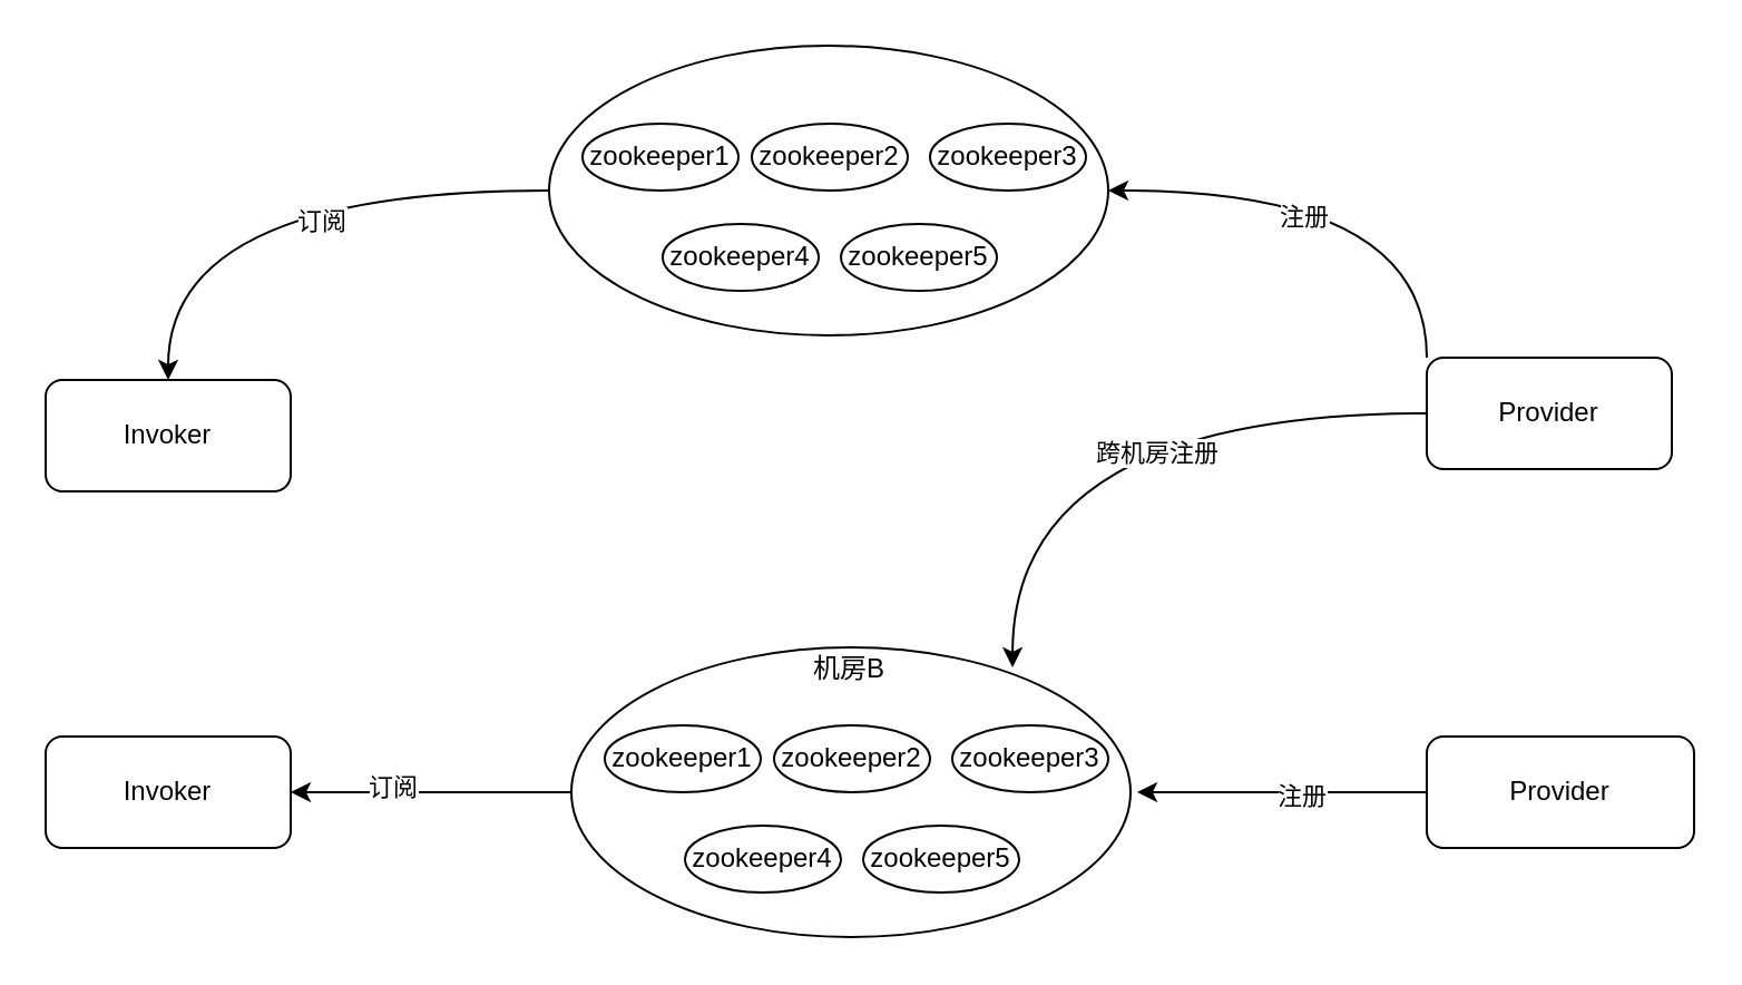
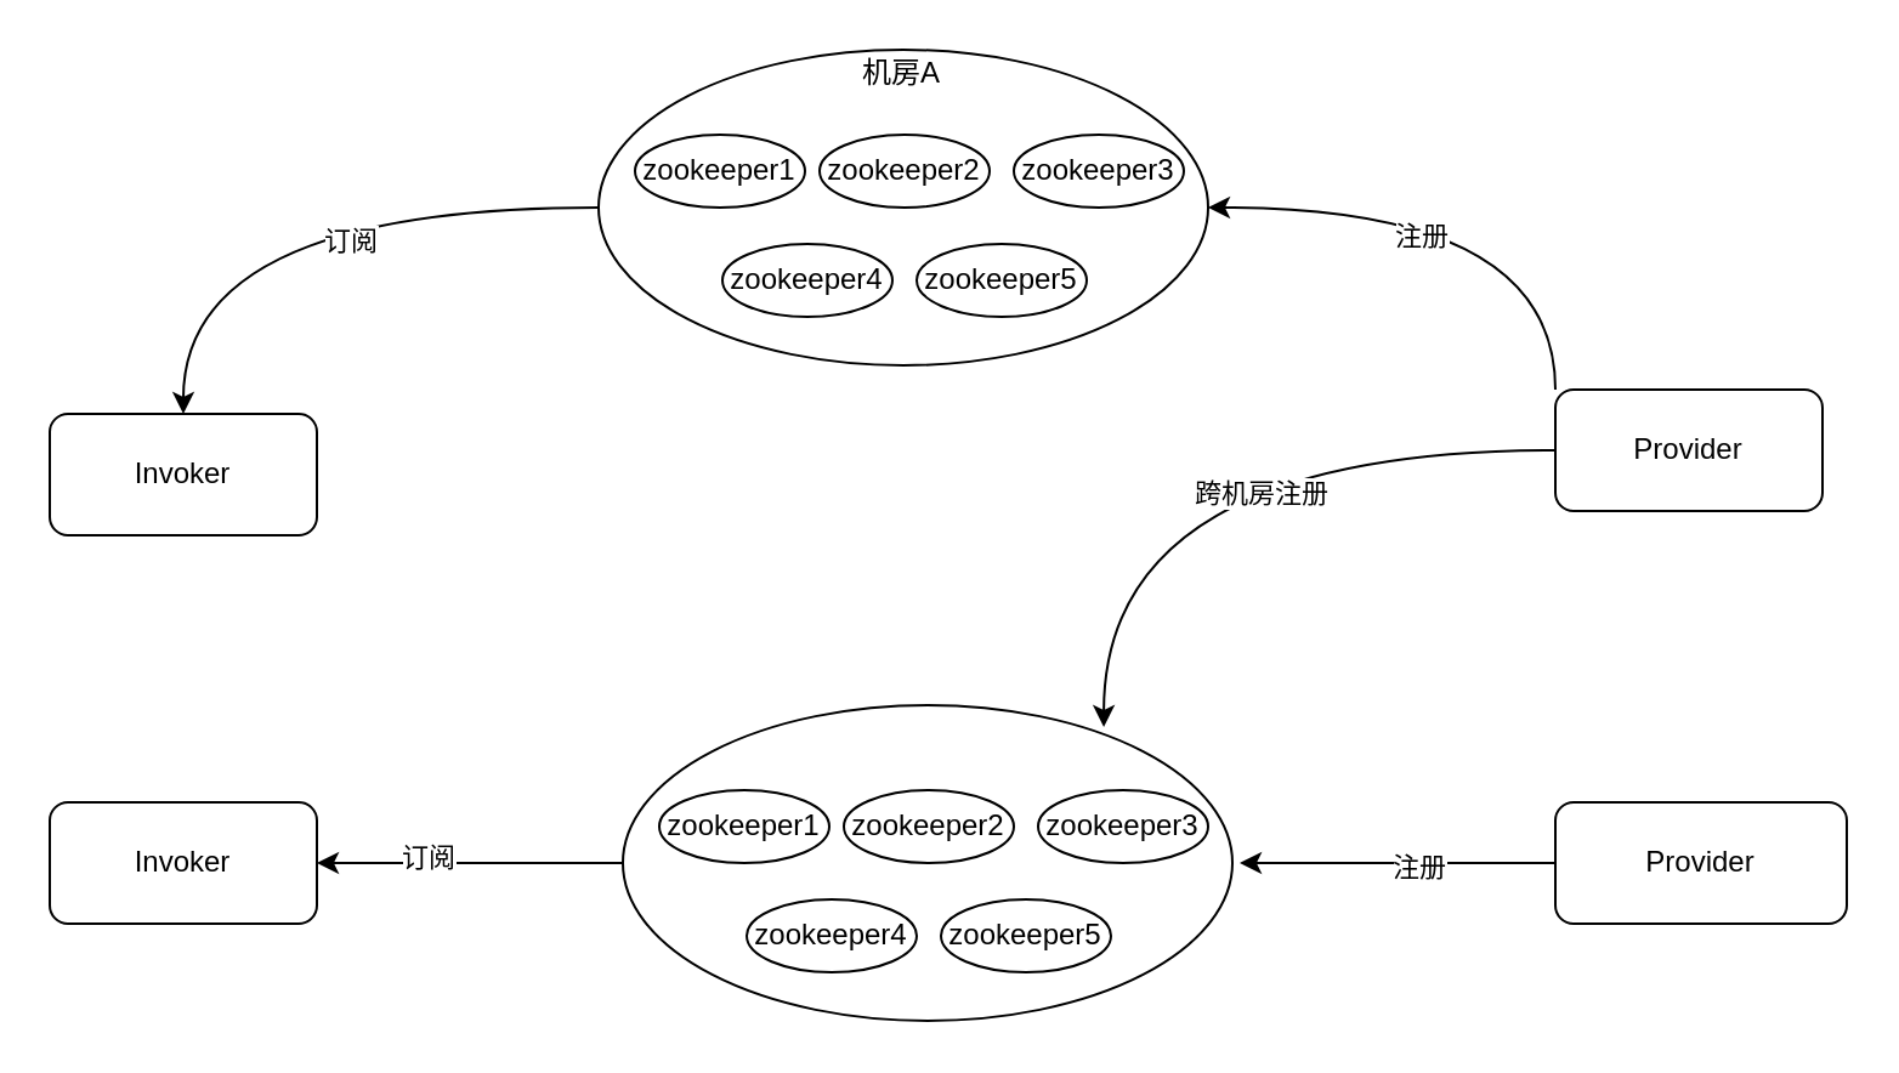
+ <mxCell id="5" value="机房A" style="text;html=1;strokeColor=none;fillColor=none;align=center;verticalAlign=middle;whiteSpace=wrap;rounded=0;" vertex="1" parent="1"><mxGeometry x="351" y="20" width="40" height="20" as="geometry" /></mxCell>
- <mxCell id="20" value="机房B" style="text;html=1;strokeColor=none;fillColor=none;align=center;verticalAlign=middle;whiteSpace=wrap;rounded=0;" vertex="1" parent="1"><mxGeometry x="361" y="290" width="40" height="20" as="geometry" /></mxCell>
